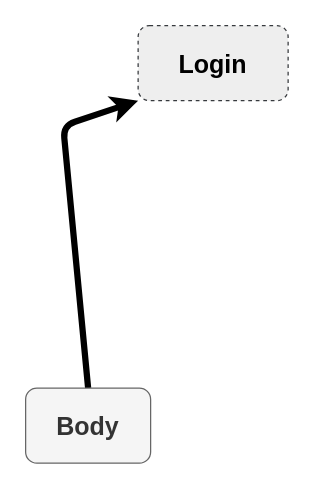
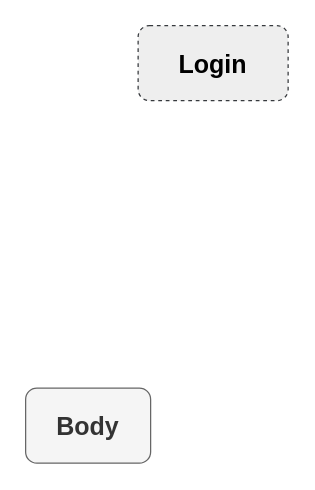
- <mxCell id="2" style="edgeStyle=none;html=1;exitX=0.5;exitY=0;exitDx=0;exitDy=0;entryX=0;entryY=1;entryDx=0;entryDy=0;strokeColor=#000000;strokeWidth=5;fontSize=20;fontColor=#000000;entryPerimeter=0;" edge="1" parent="1" source="3" target="4"><mxGeometry relative="1" as="geometry"><Array as="points"><mxPoint x="50" y="100" /></Array></mxGeometry></mxCell>
